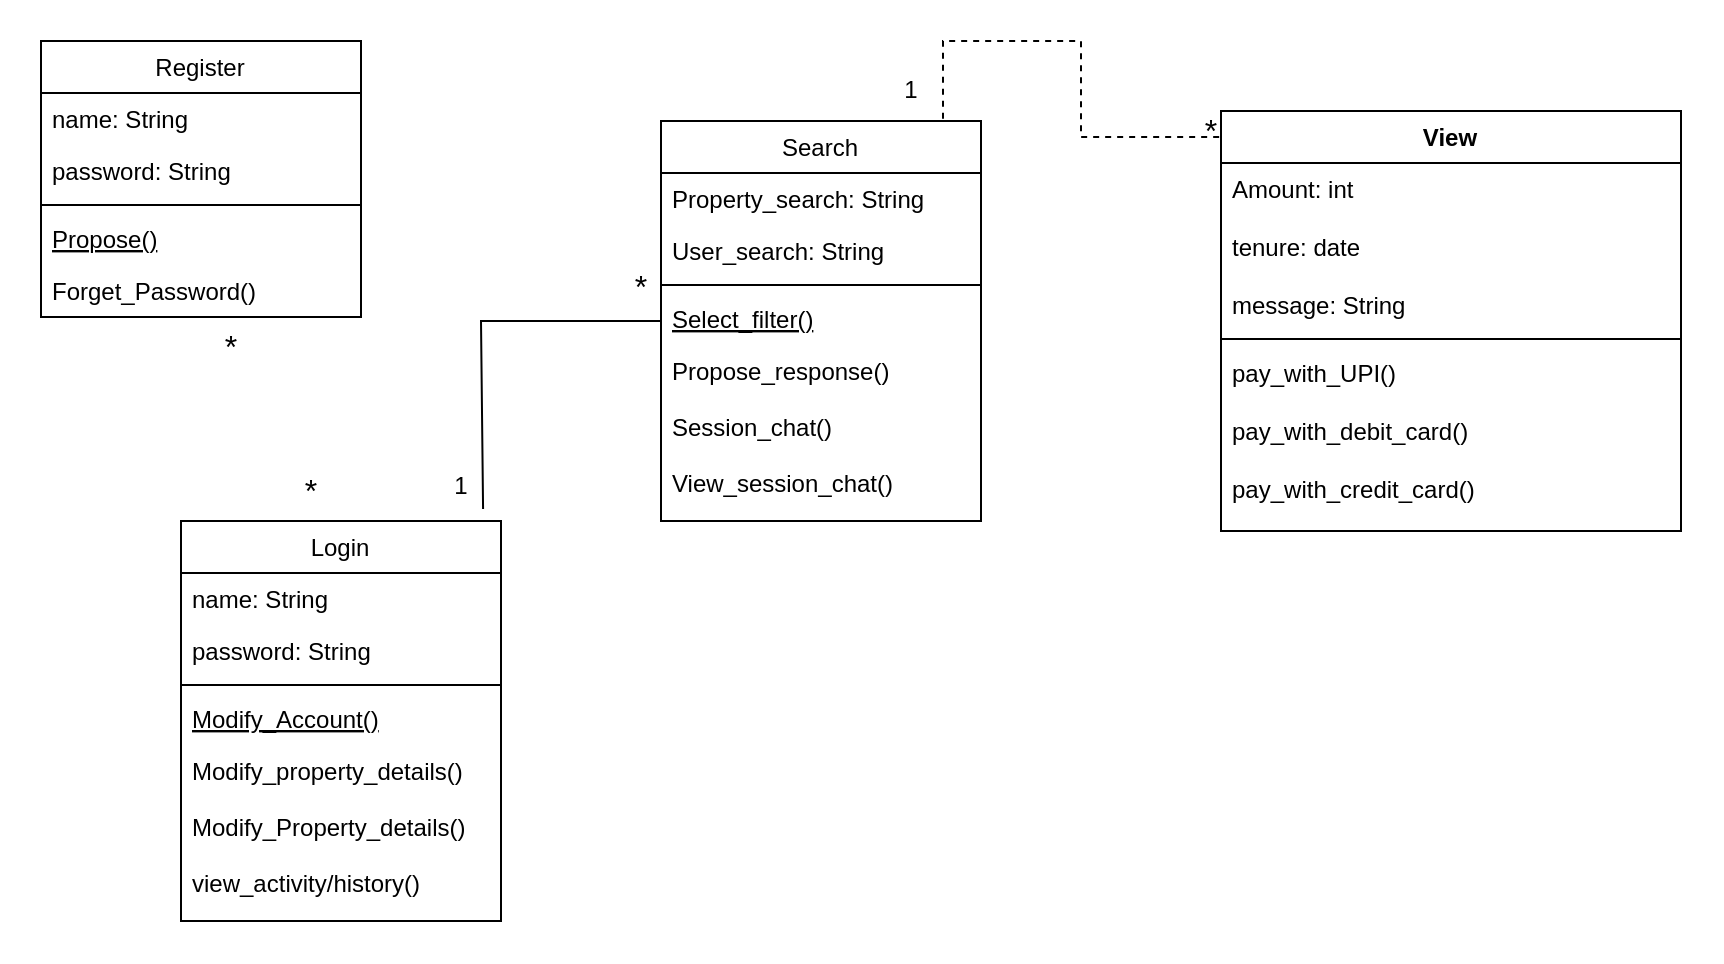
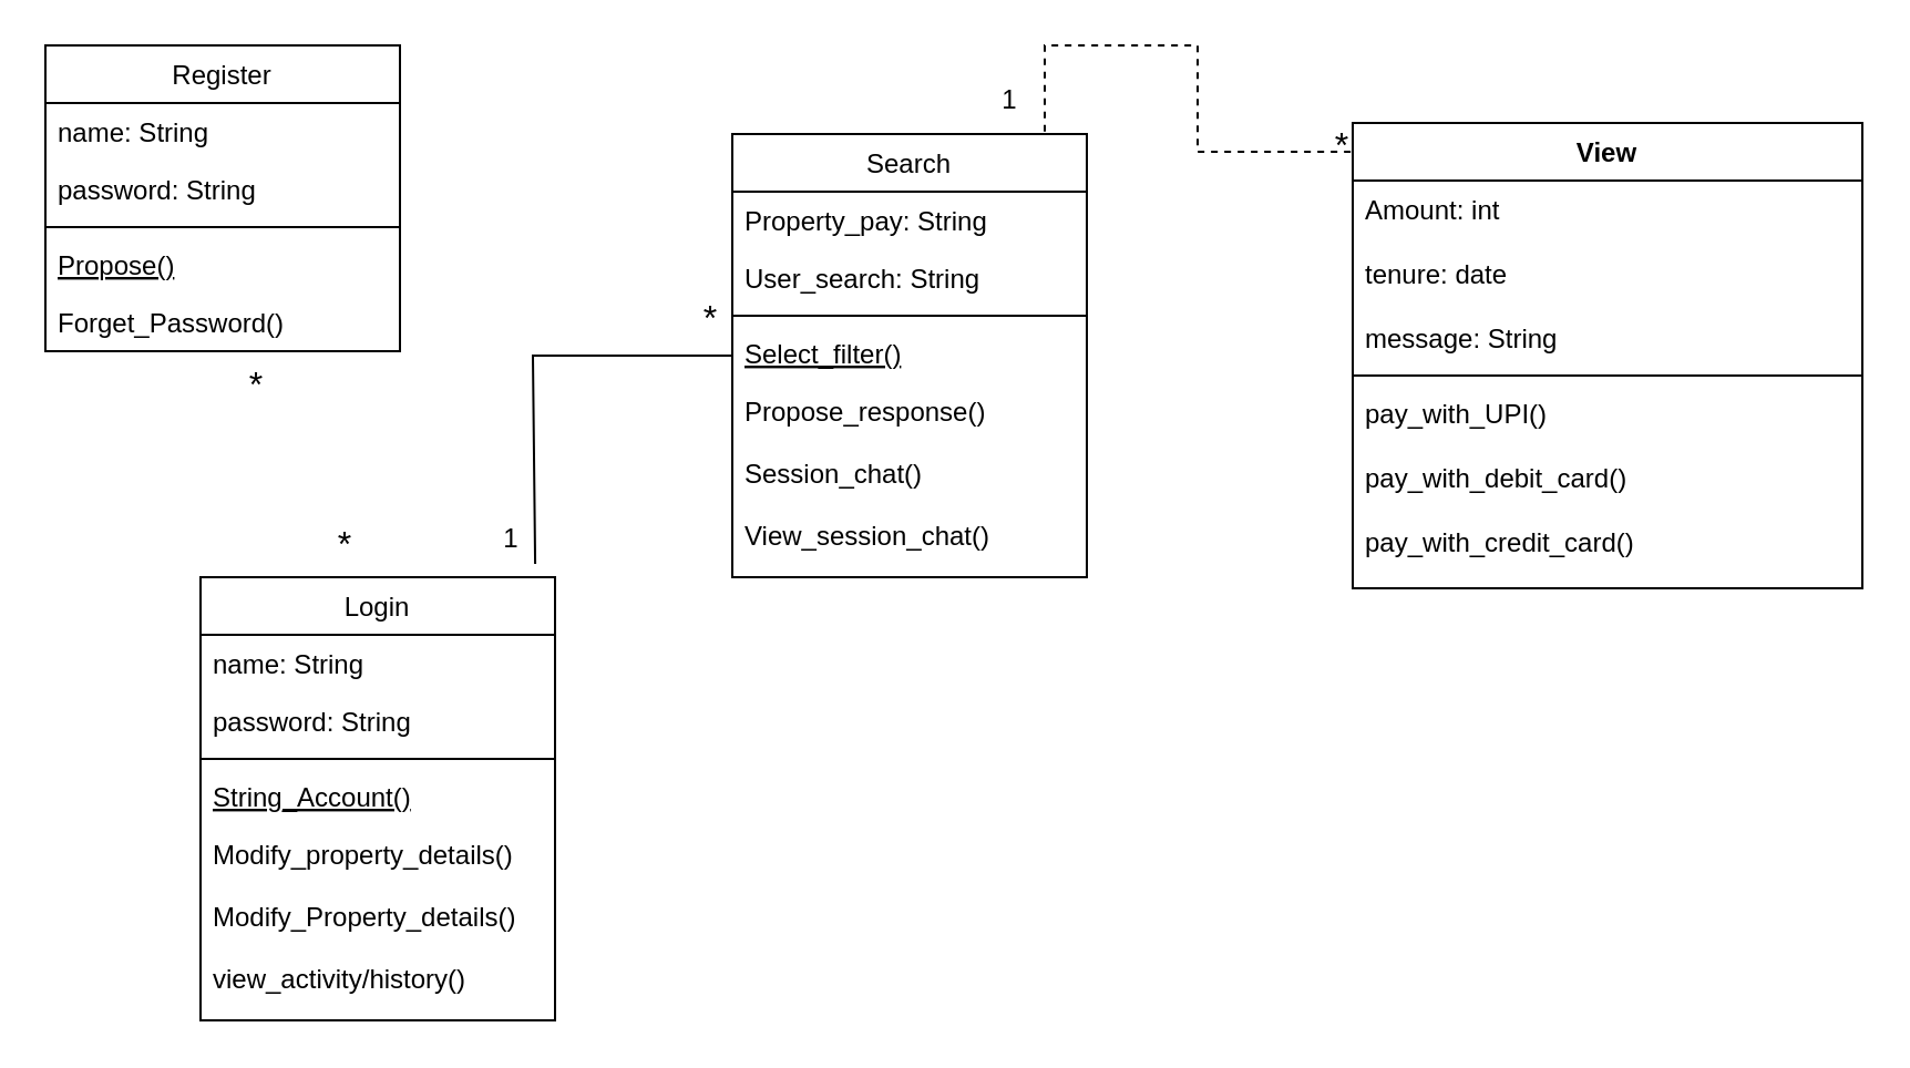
- <mxCell id="15" value="Property_search: String" style="text;align=left;verticalAlign=top;spacingLeft=4;spacingRight=4;overflow=hidden;rotatable=0;points=[[0,0.5],[1,0.5]];portConstraint=eastwest;" vertex="1" parent="14"><mxGeometry y="26" width="160" height="26" as="geometry" /></mxCell>
+ <mxCell id="15" value="Property_pay: String" style="text;align=left;verticalAlign=top;spacingLeft=4;spacingRight=4;overflow=hidden;rotatable=0;points=[[0,0.5],[1,0.5]];portConstraint=eastwest;" vertex="1" parent="14"><mxGeometry y="26" width="160" height="26" as="geometry" /></mxCell>
- <mxCell id="6" value="Modify_Account()" style="text;align=left;verticalAlign=top;spacingLeft=4;spacingRight=4;overflow=hidden;rotatable=0;points=[[0,0.5],[1,0.5]];portConstraint=eastwest;fontStyle=4" parent="2" vertex="1"><mxGeometry y="86" width="160" height="26" as="geometry" /></mxCell>
+ <mxCell id="6" value="String_Account()" style="text;align=left;verticalAlign=top;spacingLeft=4;spacingRight=4;overflow=hidden;rotatable=0;points=[[0,0.5],[1,0.5]];portConstraint=eastwest;fontStyle=4" parent="2" vertex="1"><mxGeometry y="86" width="160" height="26" as="geometry" /></mxCell>
